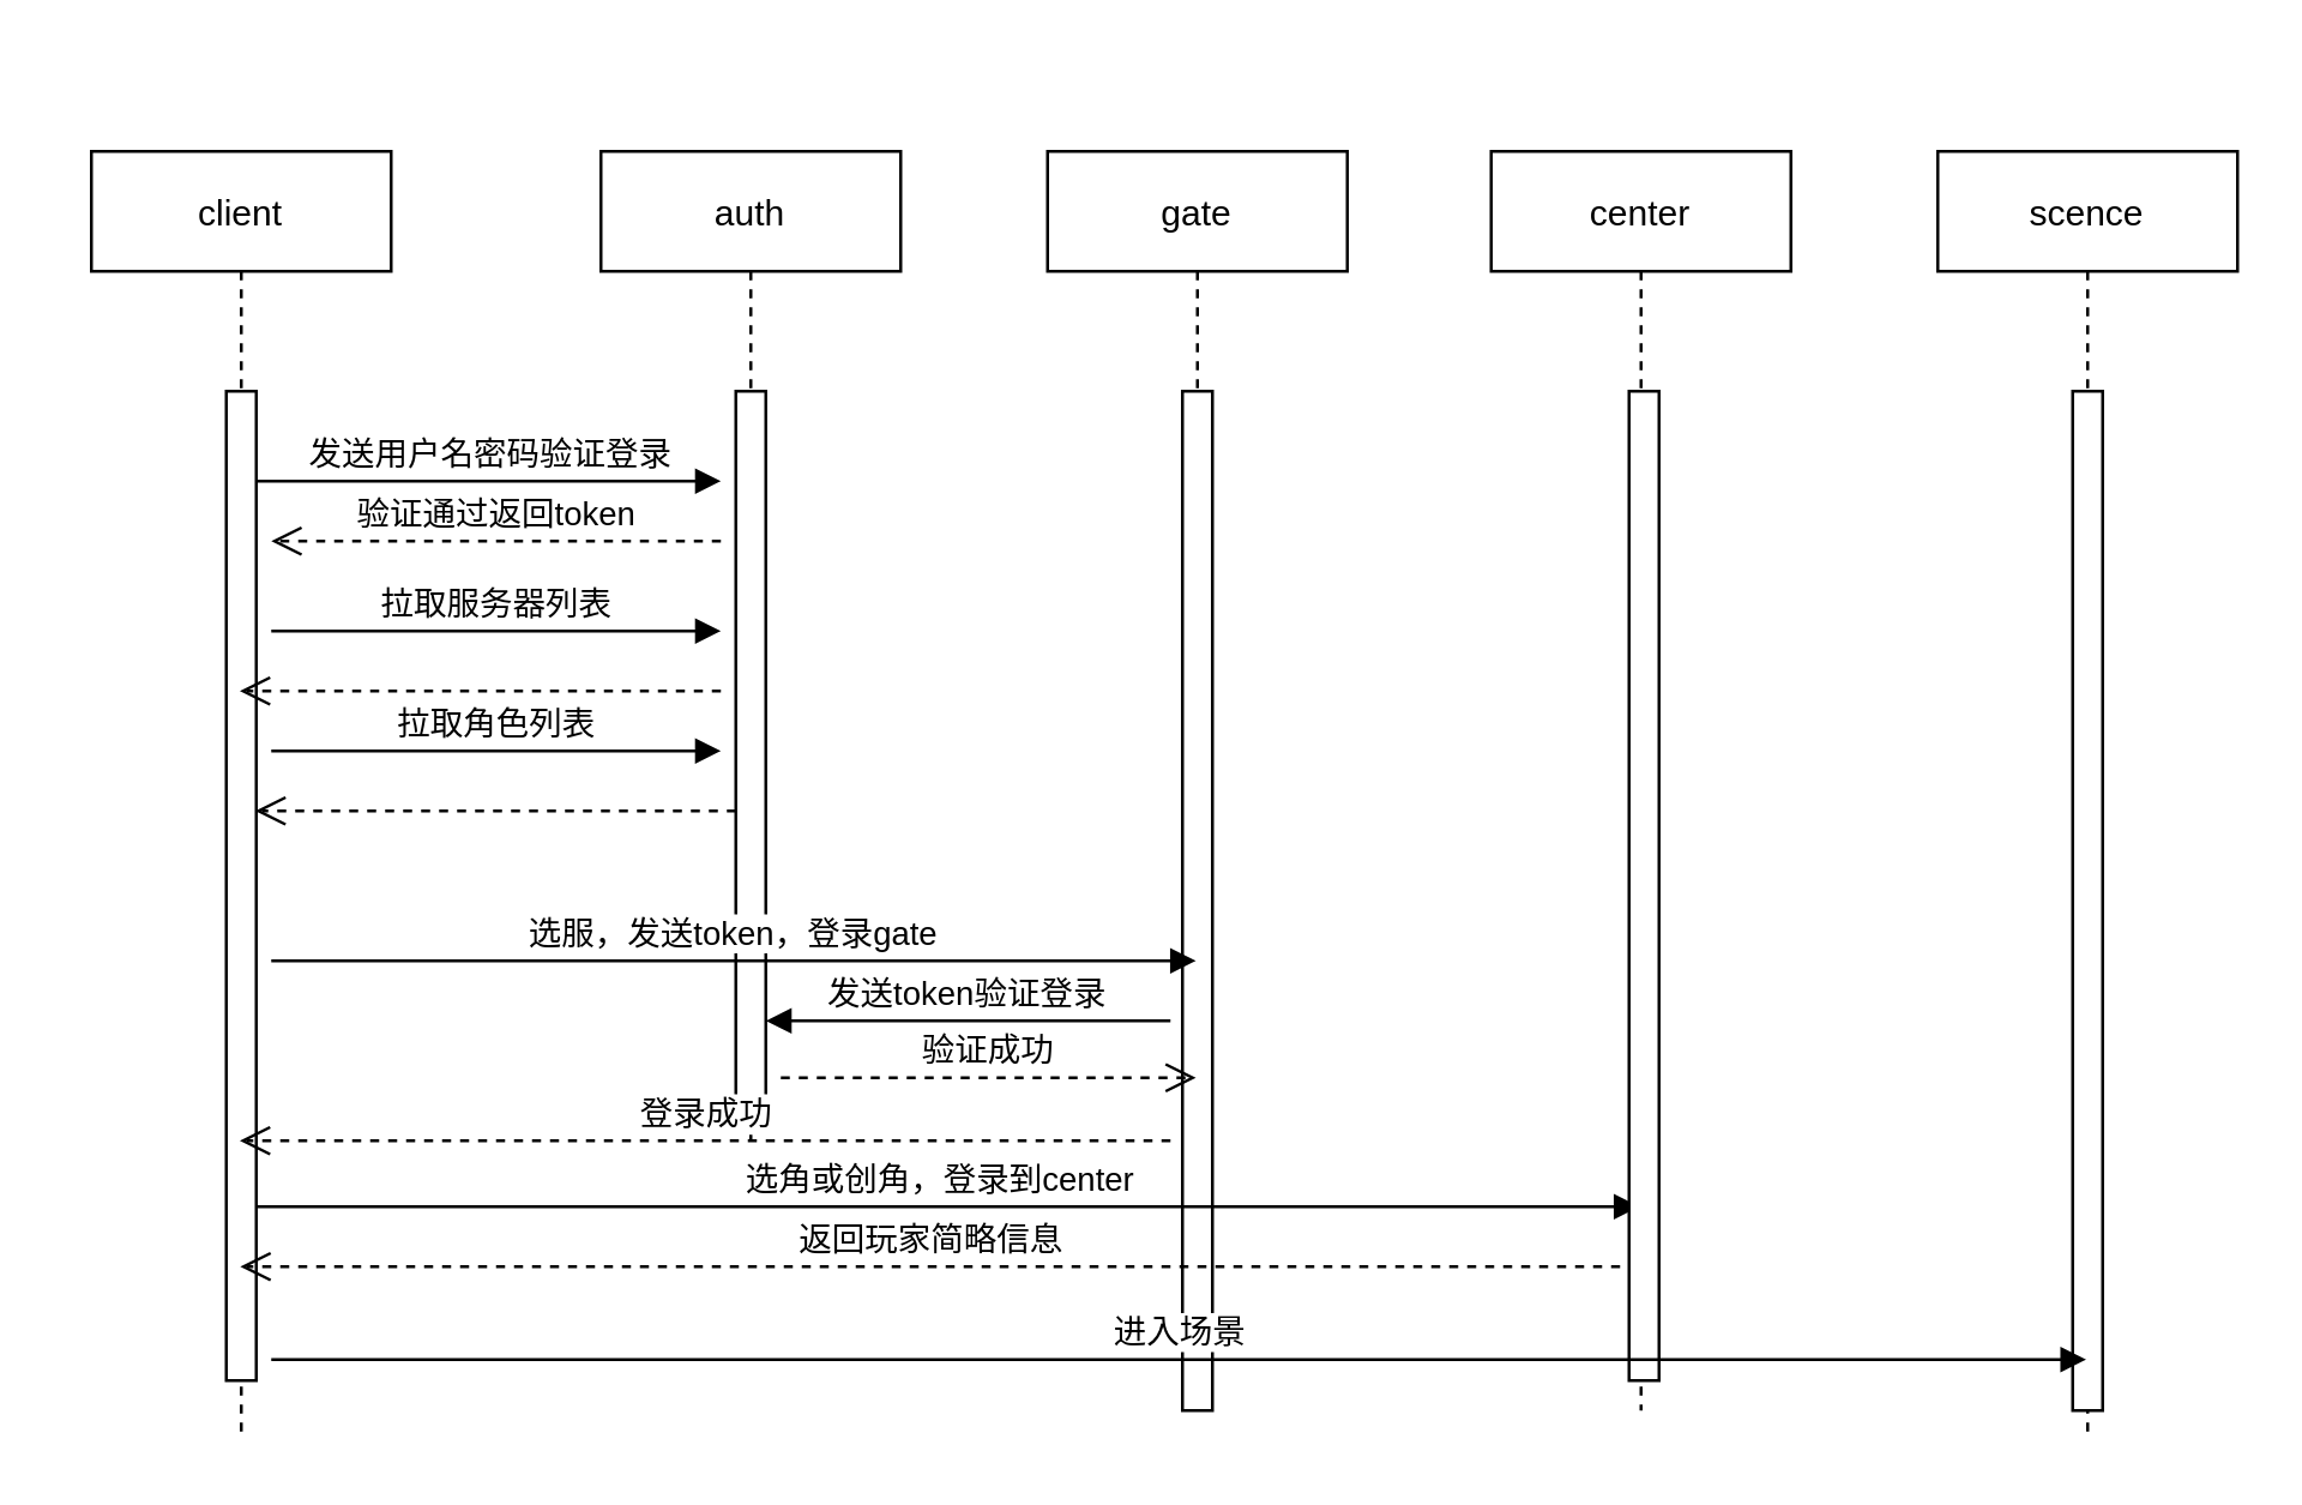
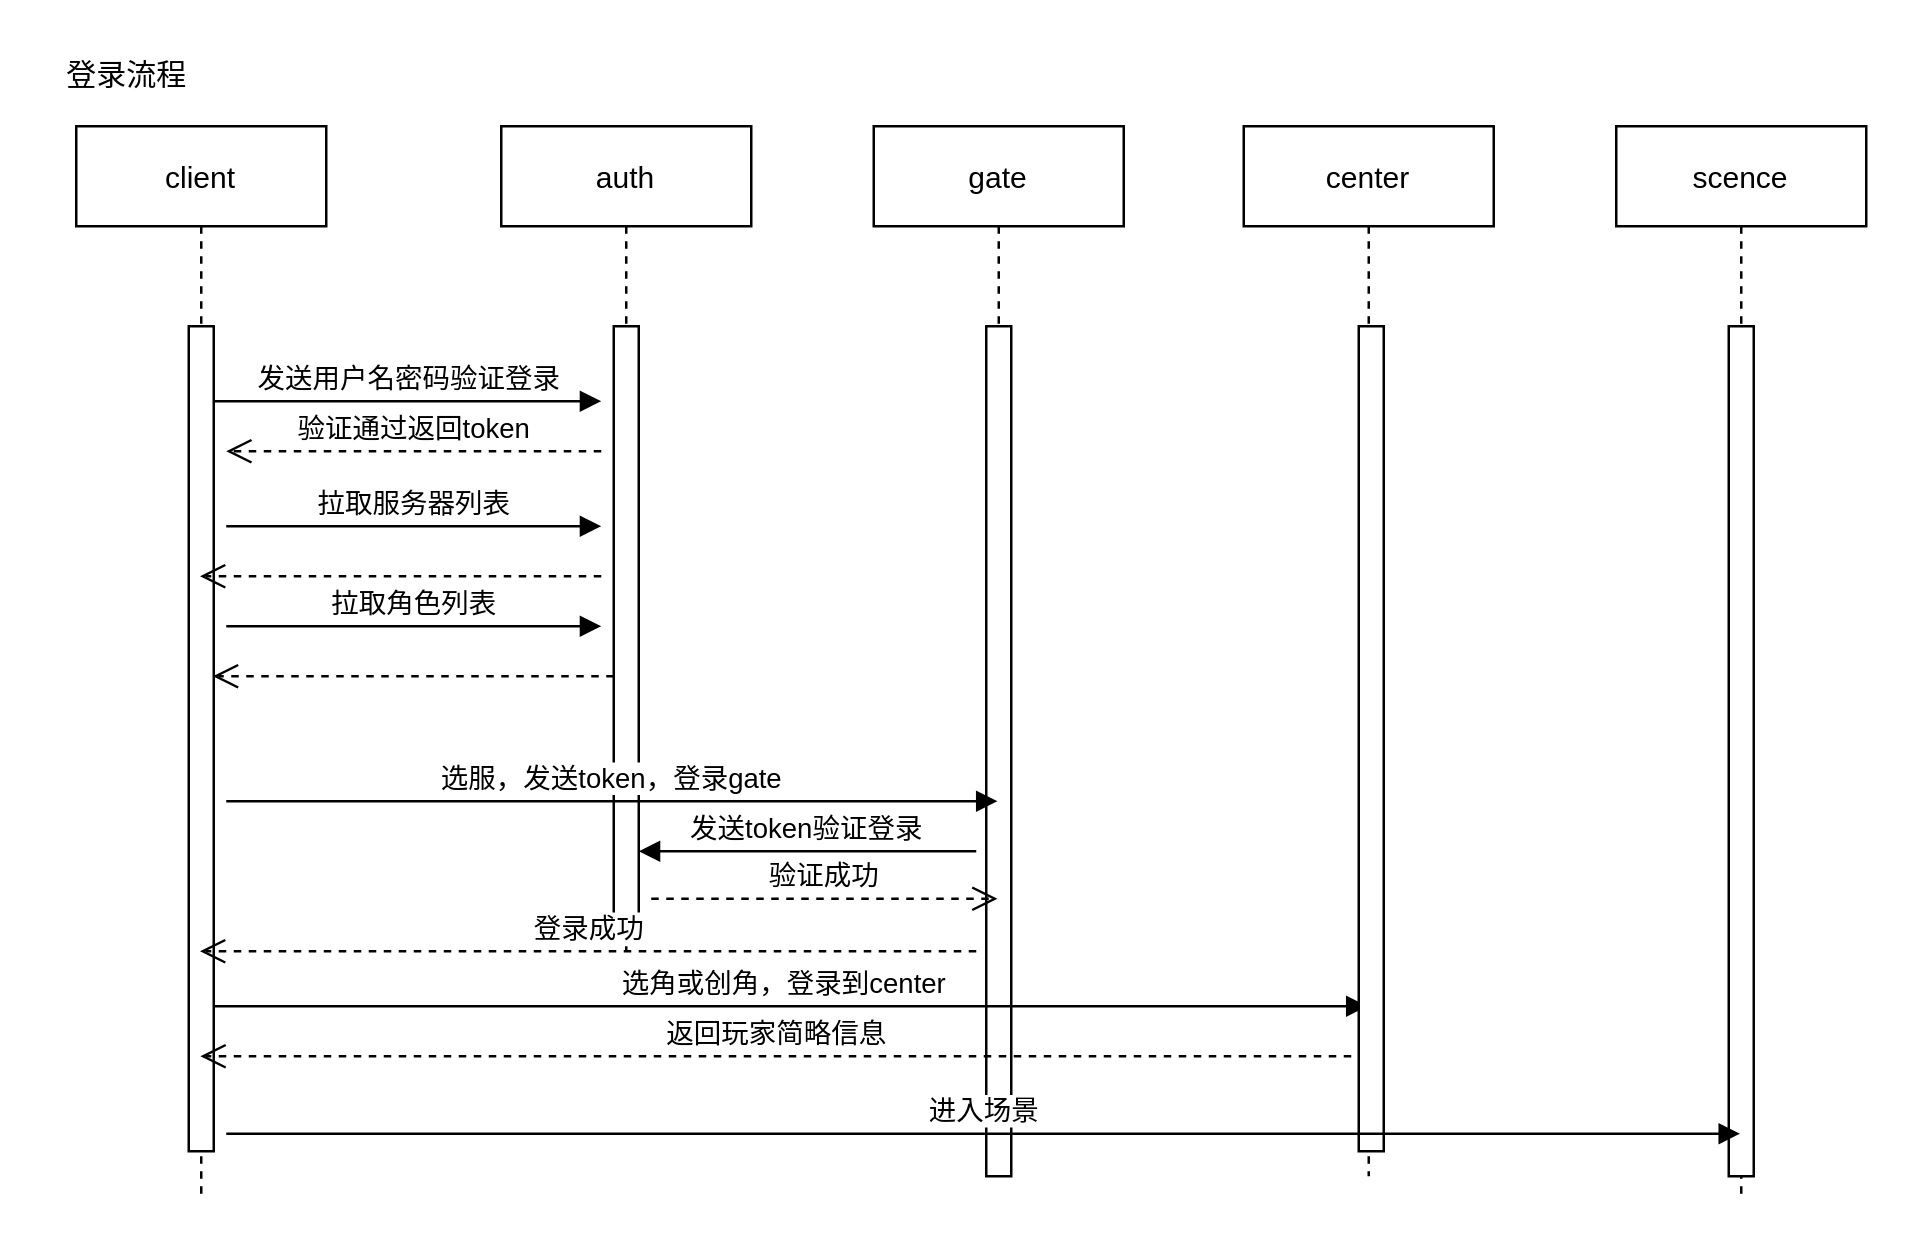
+ <mxCell id="26" value="登录流程" style="text;html=1;align=center;verticalAlign=middle;resizable=0;points=[];autosize=1;strokeColor=none;fillColor=none;" vertex="1" parent="1"><mxGeometry x="20" y="20" width="60" height="20" as="geometry" /></mxCell>
